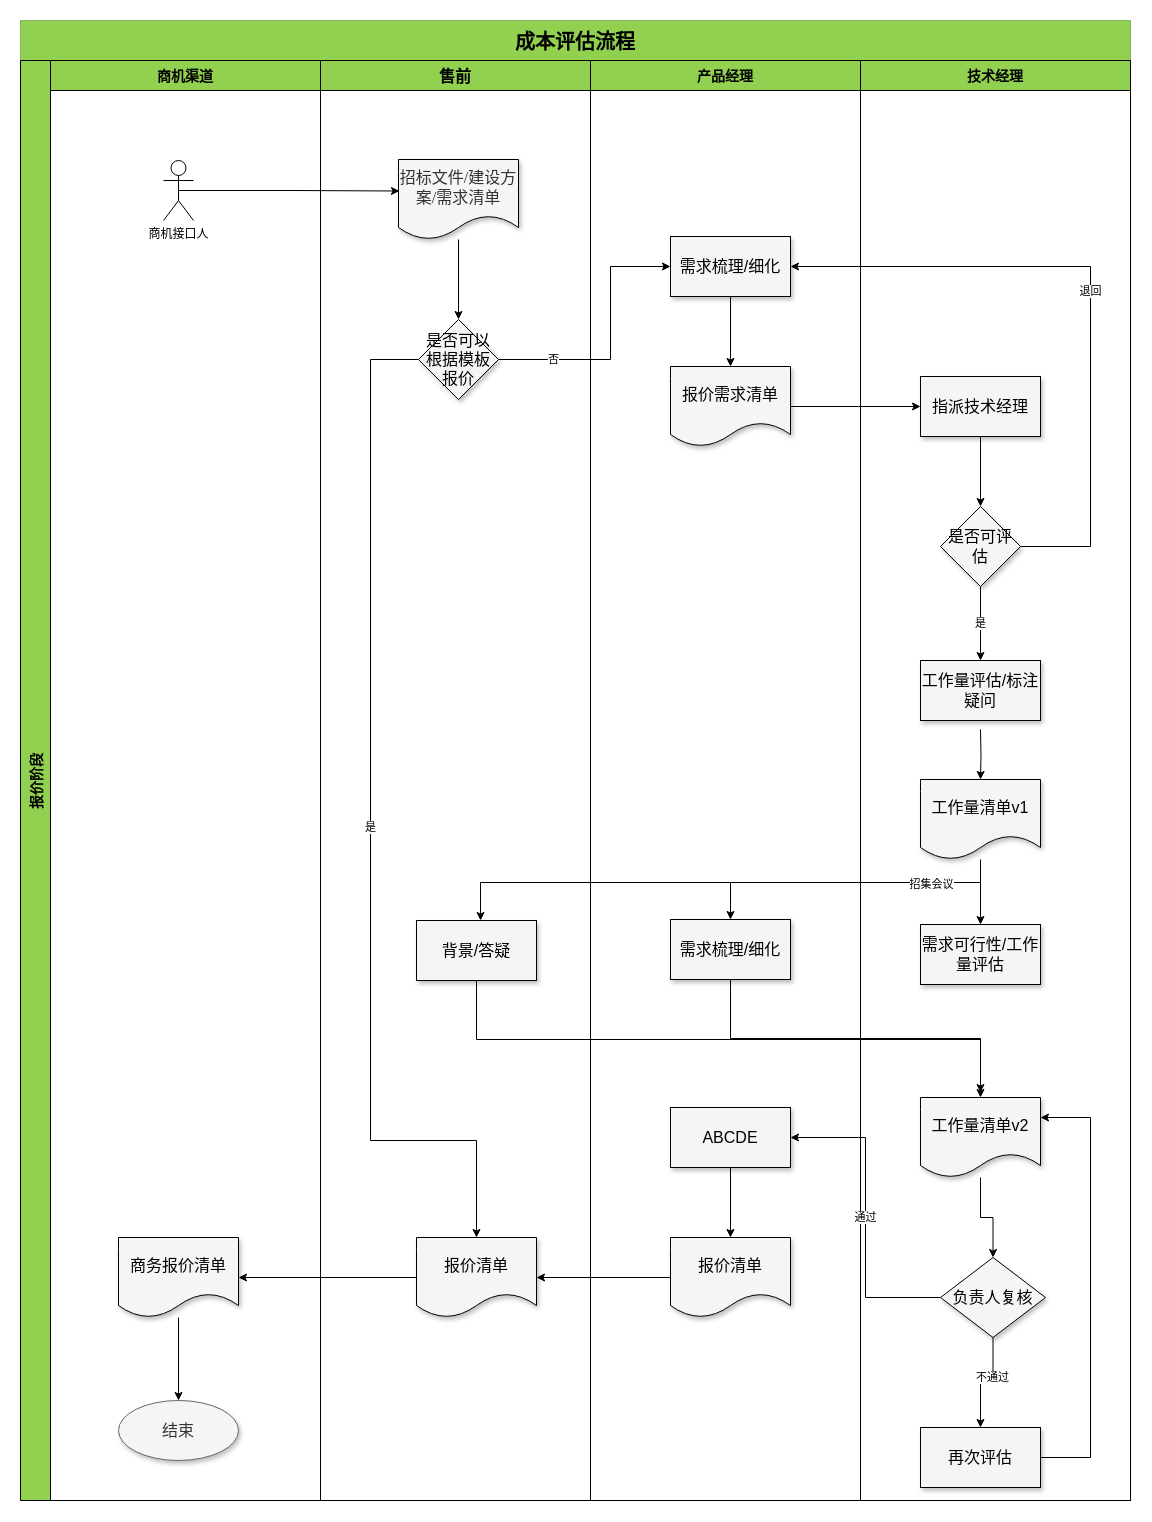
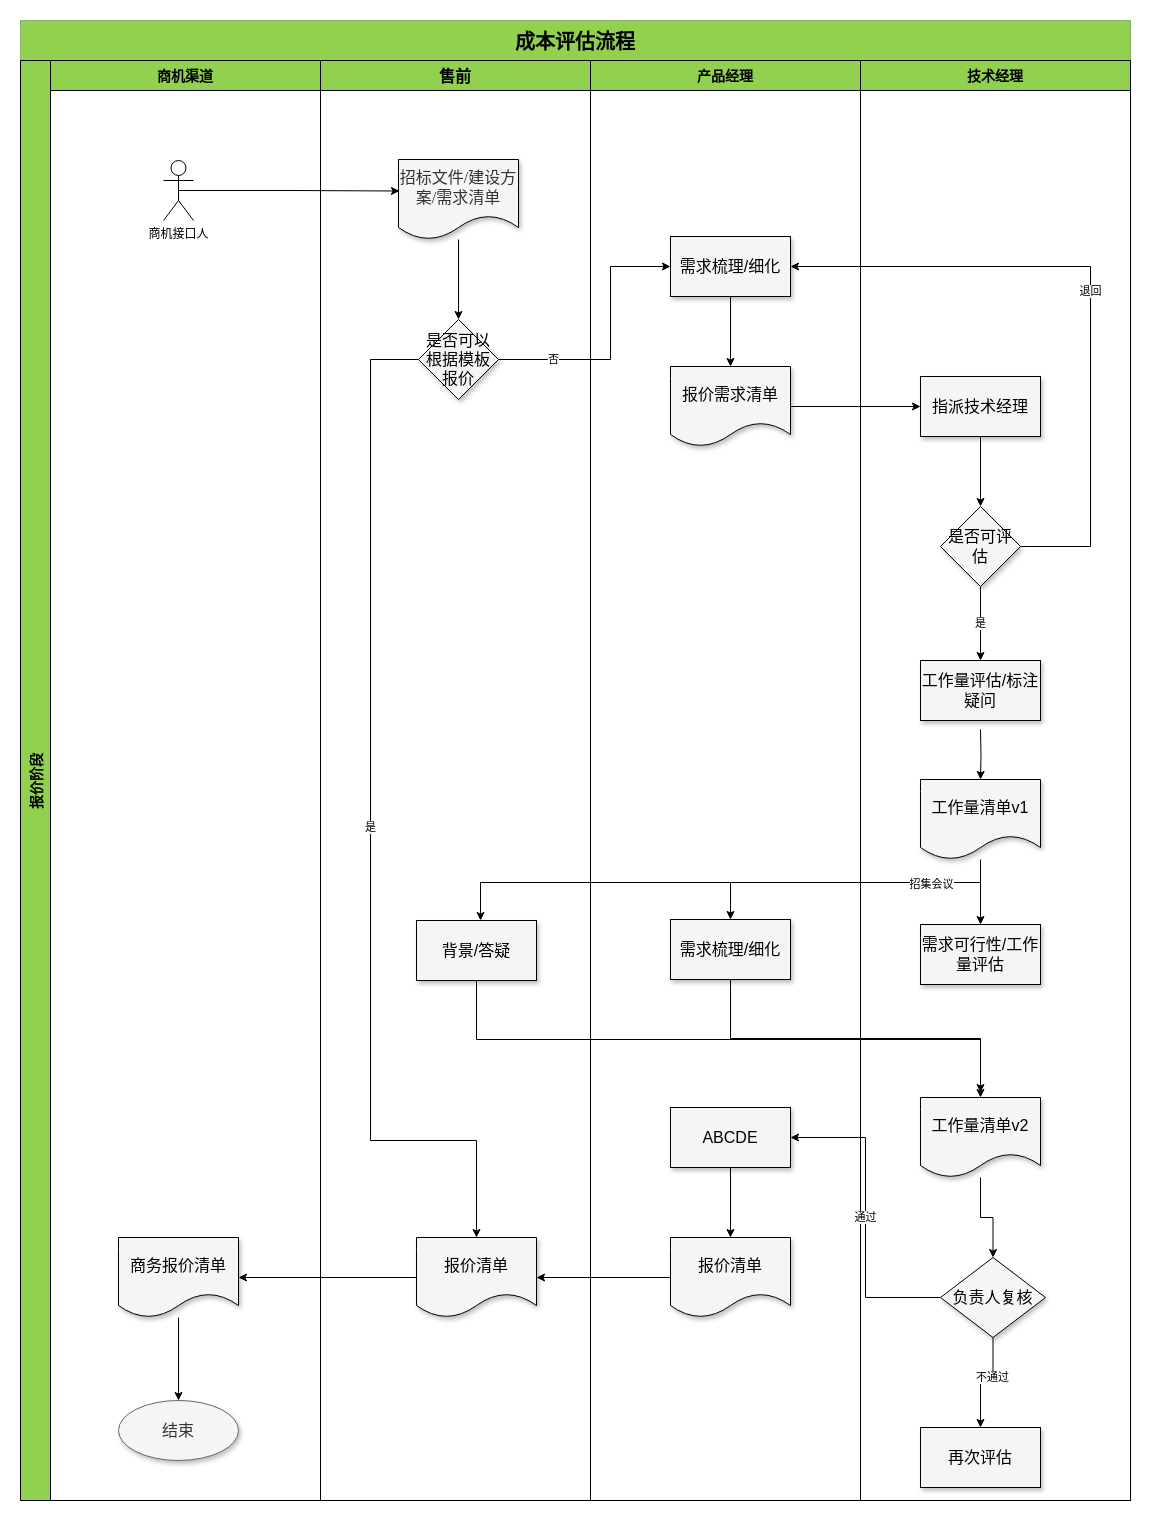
- <mxCell id="22" style="edgeStyle=orthogonalEdgeStyle;rounded=0;orthogonalLoop=1;jettySize=auto;html=1;exitX=1;exitY=0.5;exitDx=0;exitDy=0;entryX=1;entryY=0.25;entryDx=0;entryDy=0;" edge="1" parent="9" source="23" target="11"><mxGeometry relative="1" as="geometry"><Array as="points"><mxPoint x="230" y="1397" /><mxPoint x="230" y="1057" /></Array></mxGeometry></mxCell>
